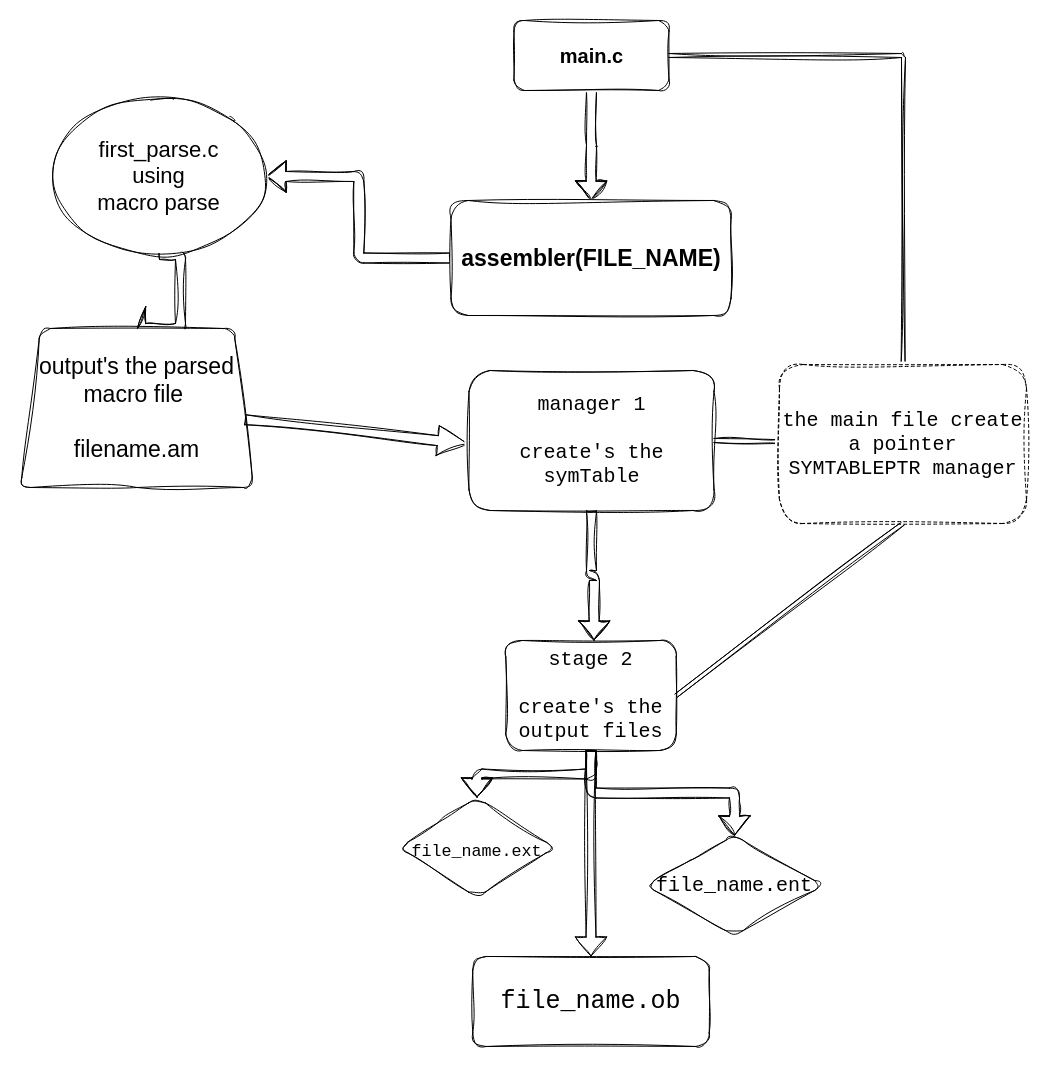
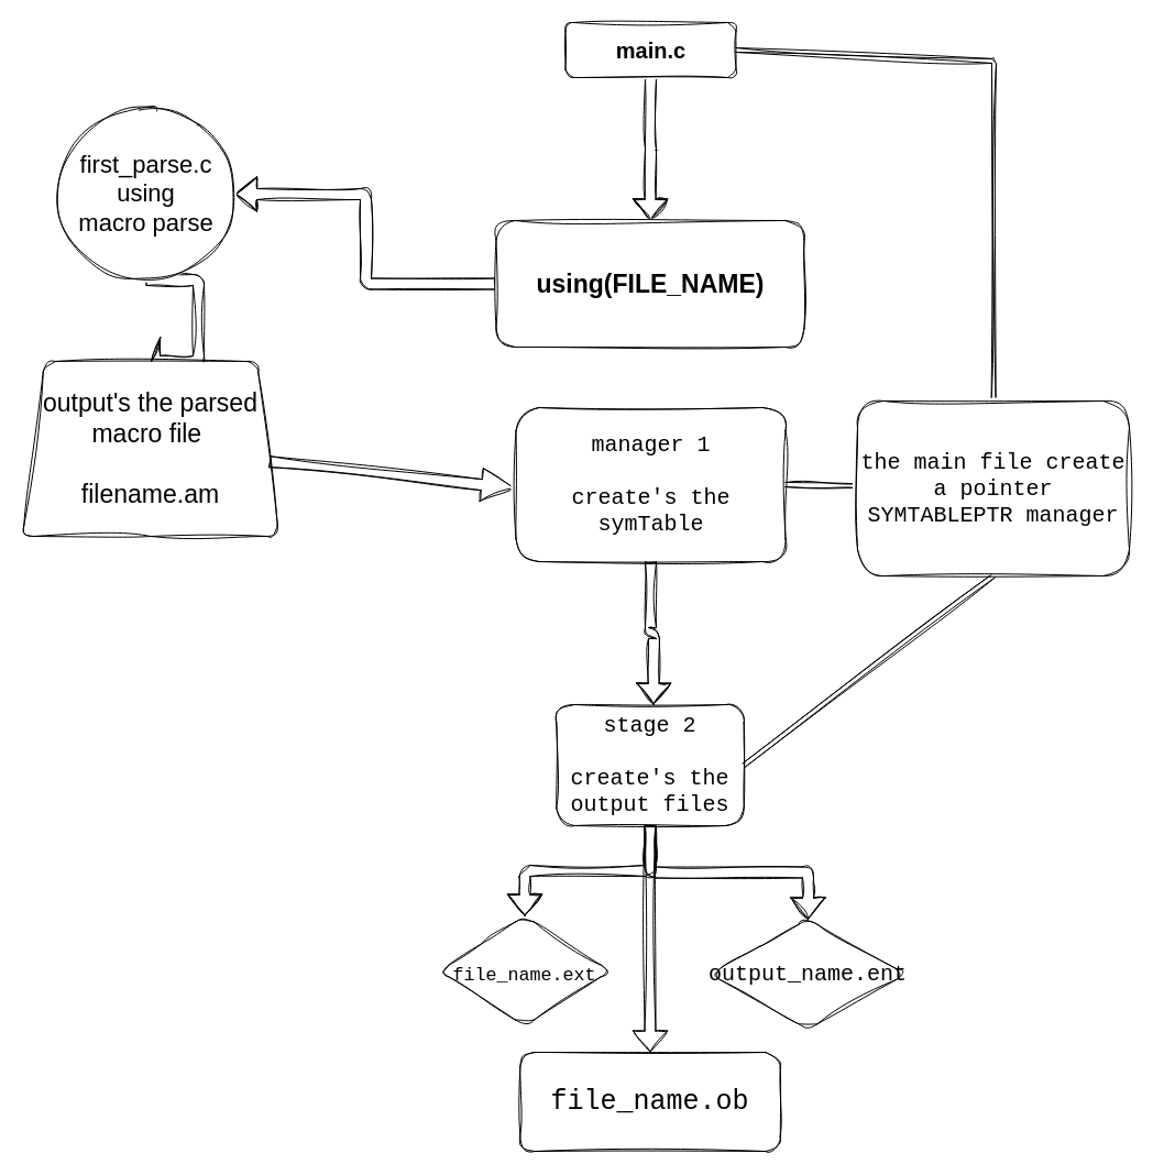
- <mxCell id="4" value="&lt;font style=&quot;font-size: 20px;&quot;&gt;&lt;b&gt;main.c&lt;/b&gt;&lt;/font&gt;" style="whiteSpace=wrap;html=1;rounded=1;sketch=1;curveFitting=1;jiggle=2;" parent="1" vertex="1"><mxGeometry x="513.5" y="20" width="155" height="70" as="geometry" /></mxCell>
+ <mxCell id="4" value="&lt;font style=&quot;font-size: 20px;&quot;&gt;&lt;b&gt;main.c&lt;/b&gt;&lt;/font&gt;" style="whiteSpace=wrap;html=1;rounded=1;sketch=1;curveFitting=1;jiggle=2;" parent="1" vertex="1"><mxGeometry x="513.5" y="20" width="155" height="50" as="geometry" /></mxCell>
- <mxCell id="8" value="&lt;font style=&quot;font-size: 22px;&quot;&gt;first_parse.c&lt;br&gt;using&lt;br&gt;macro parse&lt;/font&gt;" style="ellipse;whiteSpace=wrap;html=1;rounded=1;sketch=1;curveFitting=1;jiggle=2;" parent="1" vertex="1"><mxGeometry x="51" y="98" width="215" height="156" as="geometry" /></mxCell>
+ <mxCell id="8" value="&lt;font style=&quot;font-size: 22px;&quot;&gt;first_parse.c&lt;br&gt;using&lt;br&gt;macro parse&lt;/font&gt;" style="ellipse;whiteSpace=wrap;html=1;rounded=1;sketch=1;curveFitting=1;jiggle=2;" parent="1" vertex="1"><mxGeometry x="51" y="98" width="162.5" height="156" as="geometry" /></mxCell>
- <mxCell id="6" value="&lt;b&gt;&lt;font style=&quot;font-size: 23px;&quot;&gt;assembler(FILE_NAME)&lt;/font&gt;&lt;/b&gt;" style="whiteSpace=wrap;html=1;rounded=1;sketch=1;curveFitting=1;jiggle=2;" parent="1" vertex="1"><mxGeometry x="450.5" y="200" width="280" height="115" as="geometry" /></mxCell>
+ <mxCell id="6" value="&lt;b&gt;&lt;font style=&quot;font-size: 23px;&quot;&gt;using(FILE_NAME)&lt;/font&gt;&lt;/b&gt;" style="whiteSpace=wrap;html=1;rounded=1;sketch=1;curveFitting=1;jiggle=2;" parent="1" vertex="1"><mxGeometry x="450.5" y="200" width="280" height="115" as="geometry" /></mxCell>
- <mxCell id="22" value="the main file create a pointer &lt;br&gt;SYMTABLEPTR manager" style="whiteSpace=wrap;html=1;hachureGap=4;fontFamily=Courier New;fontSize=20;rounded=1;sketch=1;curveFitting=1;jiggle=2;dashed=1;" parent="1" vertex="1"><mxGeometry x="779" y="364" width="247" height="159" as="geometry" /></mxCell>
+ <mxCell id="22" value="the main file create a pointer &lt;br&gt;SYMTABLEPTR manager" style="whiteSpace=wrap;html=1;hachureGap=4;fontFamily=Courier New;fontSize=20;rounded=1;sketch=1;curveFitting=1;jiggle=2;" parent="1" vertex="1"><mxGeometry x="779" y="364" width="247" height="159" as="geometry" /></mxCell>
- <mxCell id="18" value="&lt;sub&gt;file_name.ext&lt;/sub&gt;" style="rhombus;whiteSpace=wrap;html=1;fontSize=20;fontFamily=Courier New;rounded=1;sketch=1;curveFitting=1;jiggle=2;" parent="1" vertex="1"><mxGeometry x="399" y="797" width="155" height="100" as="geometry" /></mxCell>
+ <mxCell id="18" value="&lt;sub&gt;file_name.ext&lt;/sub&gt;" style="rhombus;whiteSpace=wrap;html=1;fontSize=20;fontFamily=Courier New;rounded=1;sketch=1;curveFitting=1;jiggle=2;" parent="1" vertex="1"><mxGeometry x="399" y="832" width="155" height="100" as="geometry" /></mxCell>
- <mxCell id="19" value="file_name.ent" style="rhombus;whiteSpace=wrap;html=1;fontSize=20;fontFamily=Courier New;rounded=1;sketch=1;curveFitting=1;jiggle=2;" parent="1" vertex="1"><mxGeometry x="645" y="835" width="178" height="100" as="geometry" /></mxCell>
+ <mxCell id="19" value="output_name.ent" style="rhombus;whiteSpace=wrap;html=1;fontSize=20;fontFamily=Courier New;rounded=1;sketch=1;curveFitting=1;jiggle=2;" parent="1" vertex="1"><mxGeometry x="645" y="835" width="178" height="100" as="geometry" /></mxCell>
